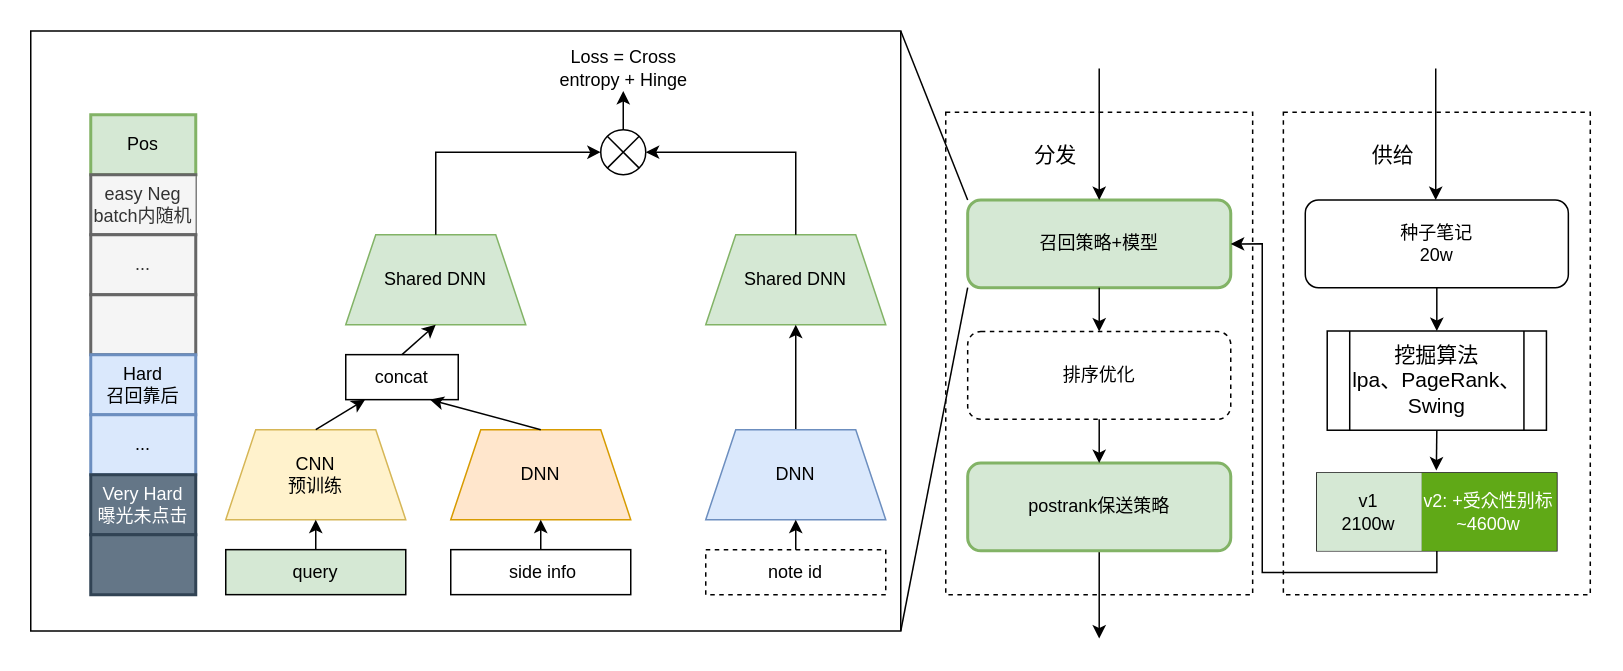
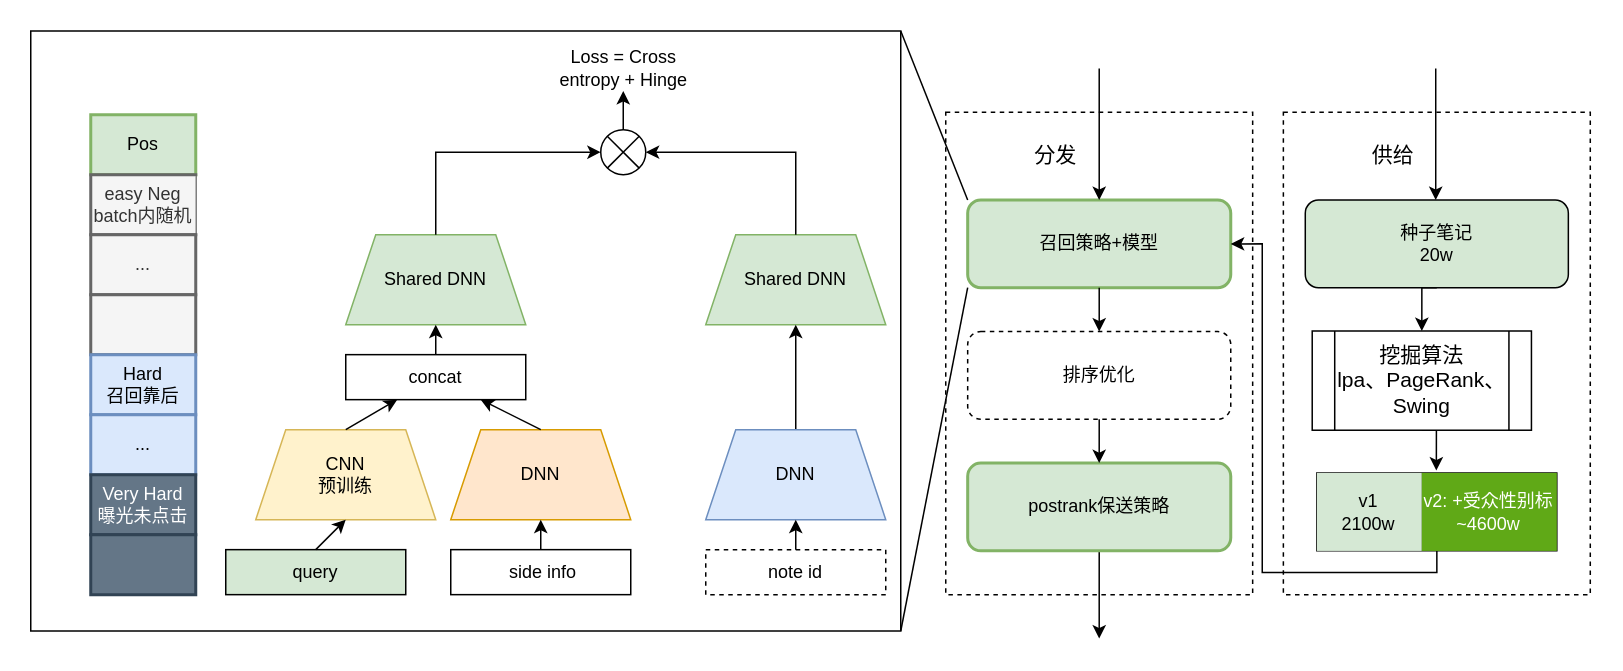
- <mxCell id="5" value="种子笔记&lt;br&gt;20w" style="rounded=1;whiteSpace=wrap;html=1;fontSize=12;glass=0;strokeWidth=1;shadow=0;" vertex="1" parent="1"><mxGeometry x="869.691" y="132.692" width="175.384" height="58.462" as="geometry" /></mxCell>
+ <mxCell id="5" value="种子笔记&lt;br&gt;20w" style="rounded=1;whiteSpace=wrap;html=1;fontSize=12;glass=0;strokeWidth=1;shadow=0;fillColor=#d5e8d4;" vertex="1" parent="1"><mxGeometry x="869.691" y="132.692" width="175.384" height="58.462" as="geometry" /></mxCell>
- <mxCell id="27" value="concat" style="rounded=0;whiteSpace=wrap;html=1;" vertex="1" parent="20"><mxGeometry x="170" y="160" width="75" height="30" as="geometry" /></mxCell>
+ <mxCell id="27" value="concat" style="rounded=0;whiteSpace=wrap;html=1;" vertex="1" parent="20"><mxGeometry x="170" y="160" width="120" height="30" as="geometry" /></mxCell>
- <mxCell id="18" value="挖掘算法&lt;br&gt;lpa、PageRank、Swing" style="shape=process;whiteSpace=wrap;html=1;backgroundOutline=1;fontSize=14;strokeColor=#000000;strokeWidth=1;" vertex="1" parent="1"><mxGeometry x="884.31" y="220" width="146.15" height="66.15" as="geometry" /></mxCell>
+ <mxCell id="18" value="挖掘算法&lt;br&gt;lpa、PageRank、Swing" style="shape=process;whiteSpace=wrap;html=1;backgroundOutline=1;fontSize=14;strokeColor=#000000;strokeWidth=1;" vertex="1" parent="1"><mxGeometry x="874.31" y="220" width="146.15" height="66.15" as="geometry" /></mxCell>
- <mxCell id="22" value="CNN&lt;br&gt;预训练" style="shape=trapezoid;perimeter=trapezoidPerimeter;whiteSpace=wrap;html=1;fixedSize=1;fillColor=#fff2cc;strokeColor=#d6b656;" vertex="1" parent="20"><mxGeometry x="90" y="210" width="120" height="60" as="geometry" /></mxCell>
+ <mxCell id="22" value="CNN&lt;br&gt;预训练" style="shape=trapezoid;perimeter=trapezoidPerimeter;whiteSpace=wrap;html=1;fixedSize=1;fillColor=#fff2cc;strokeColor=#d6b656;" vertex="1" parent="20"><mxGeometry x="110" y="210" width="120" height="60" as="geometry" /></mxCell>
